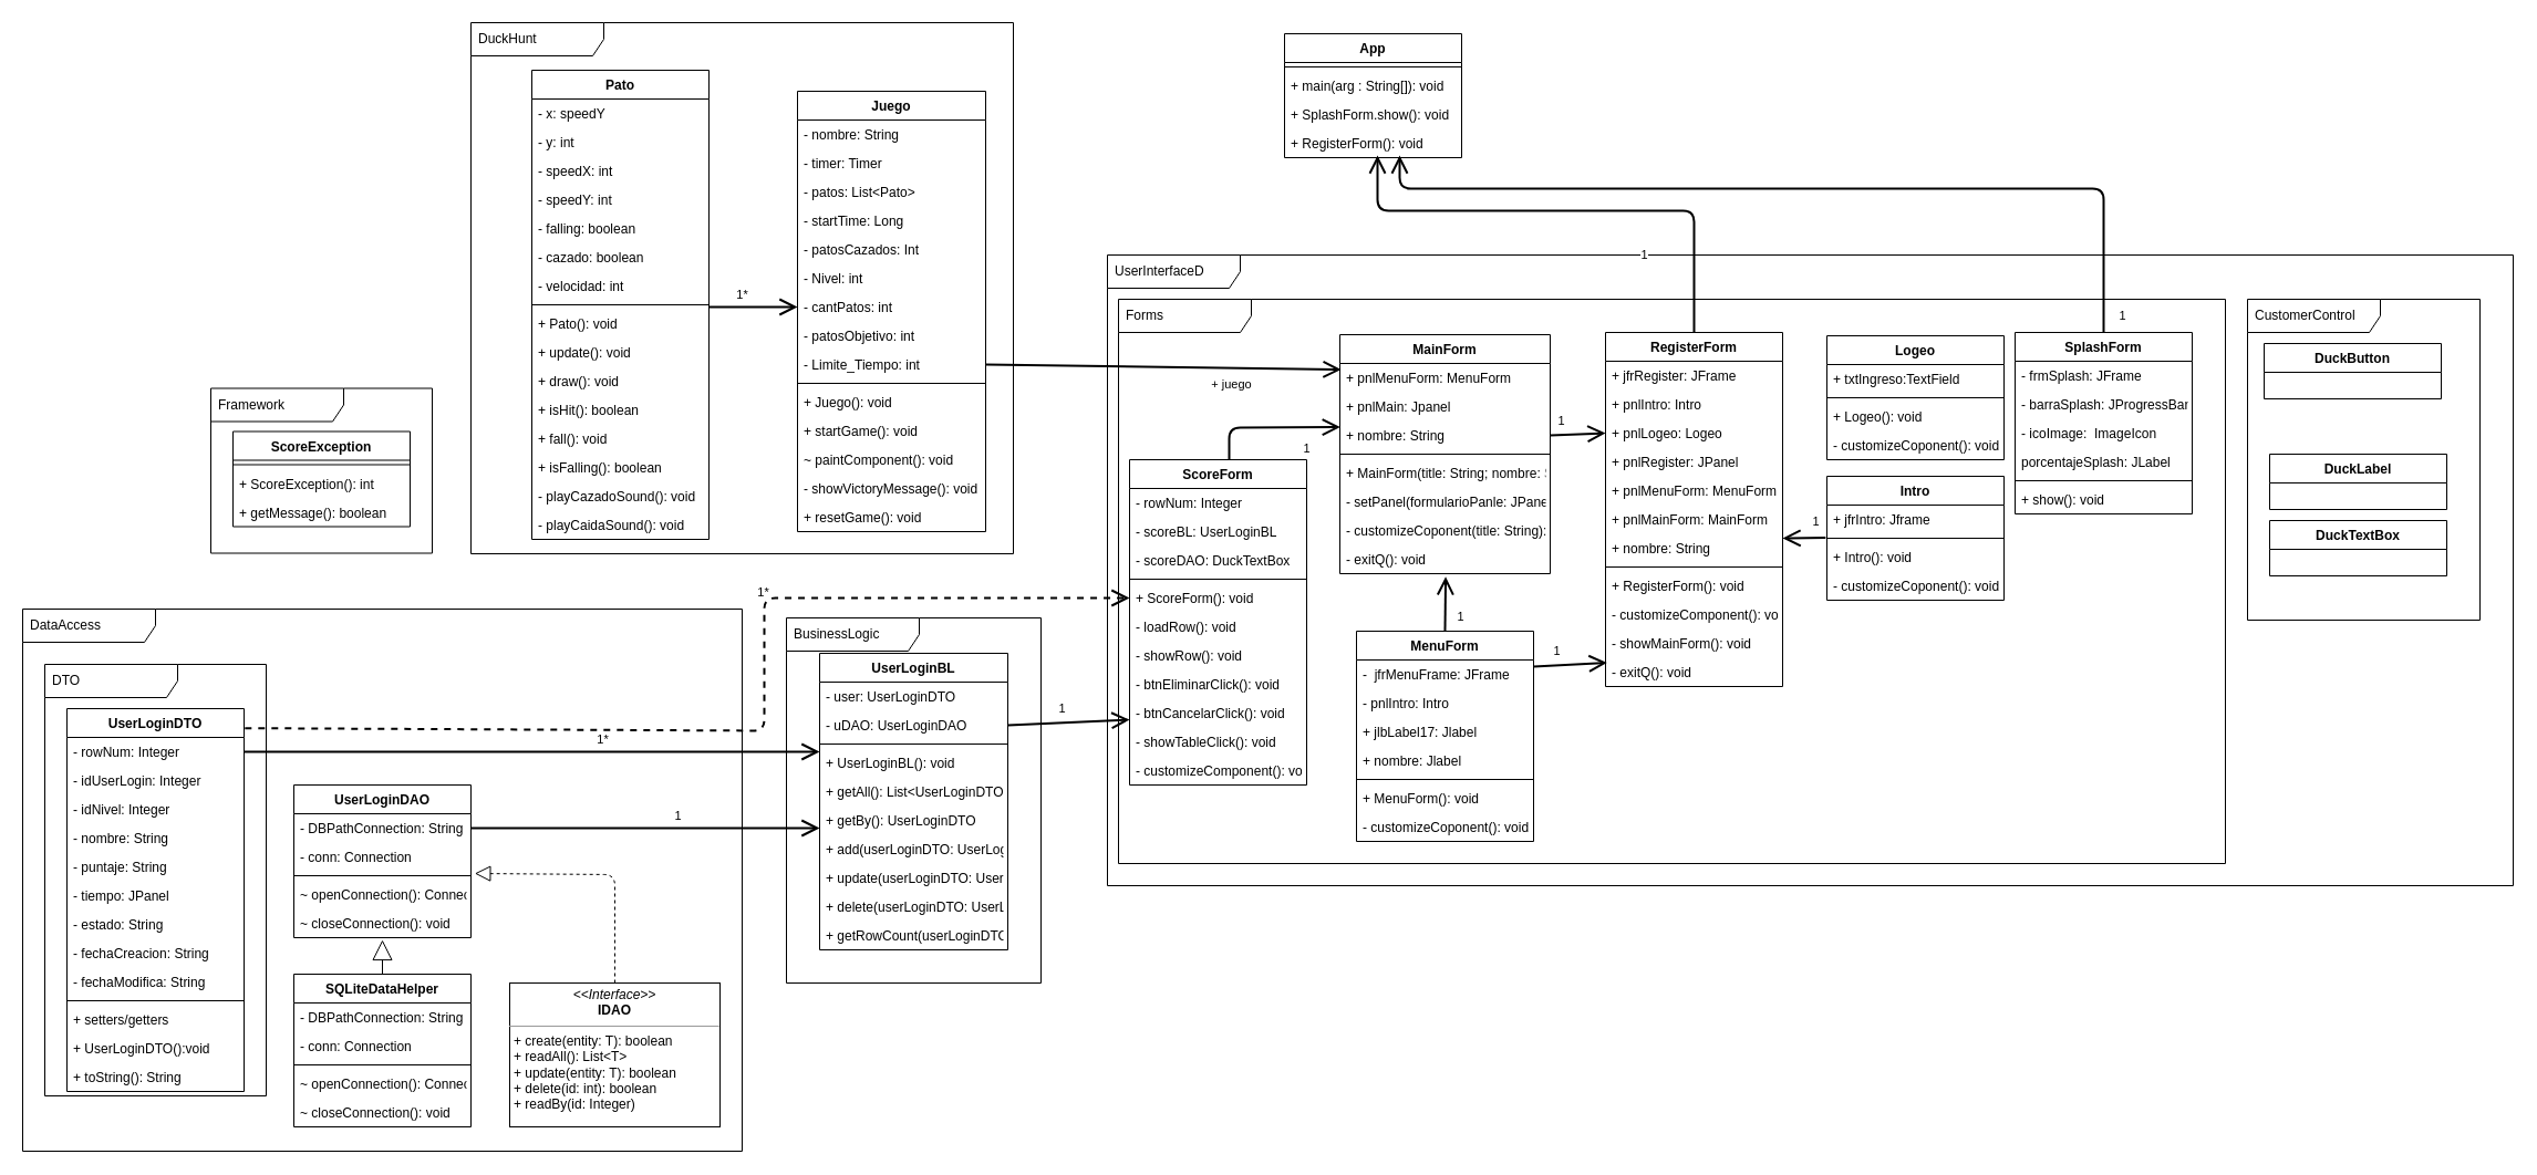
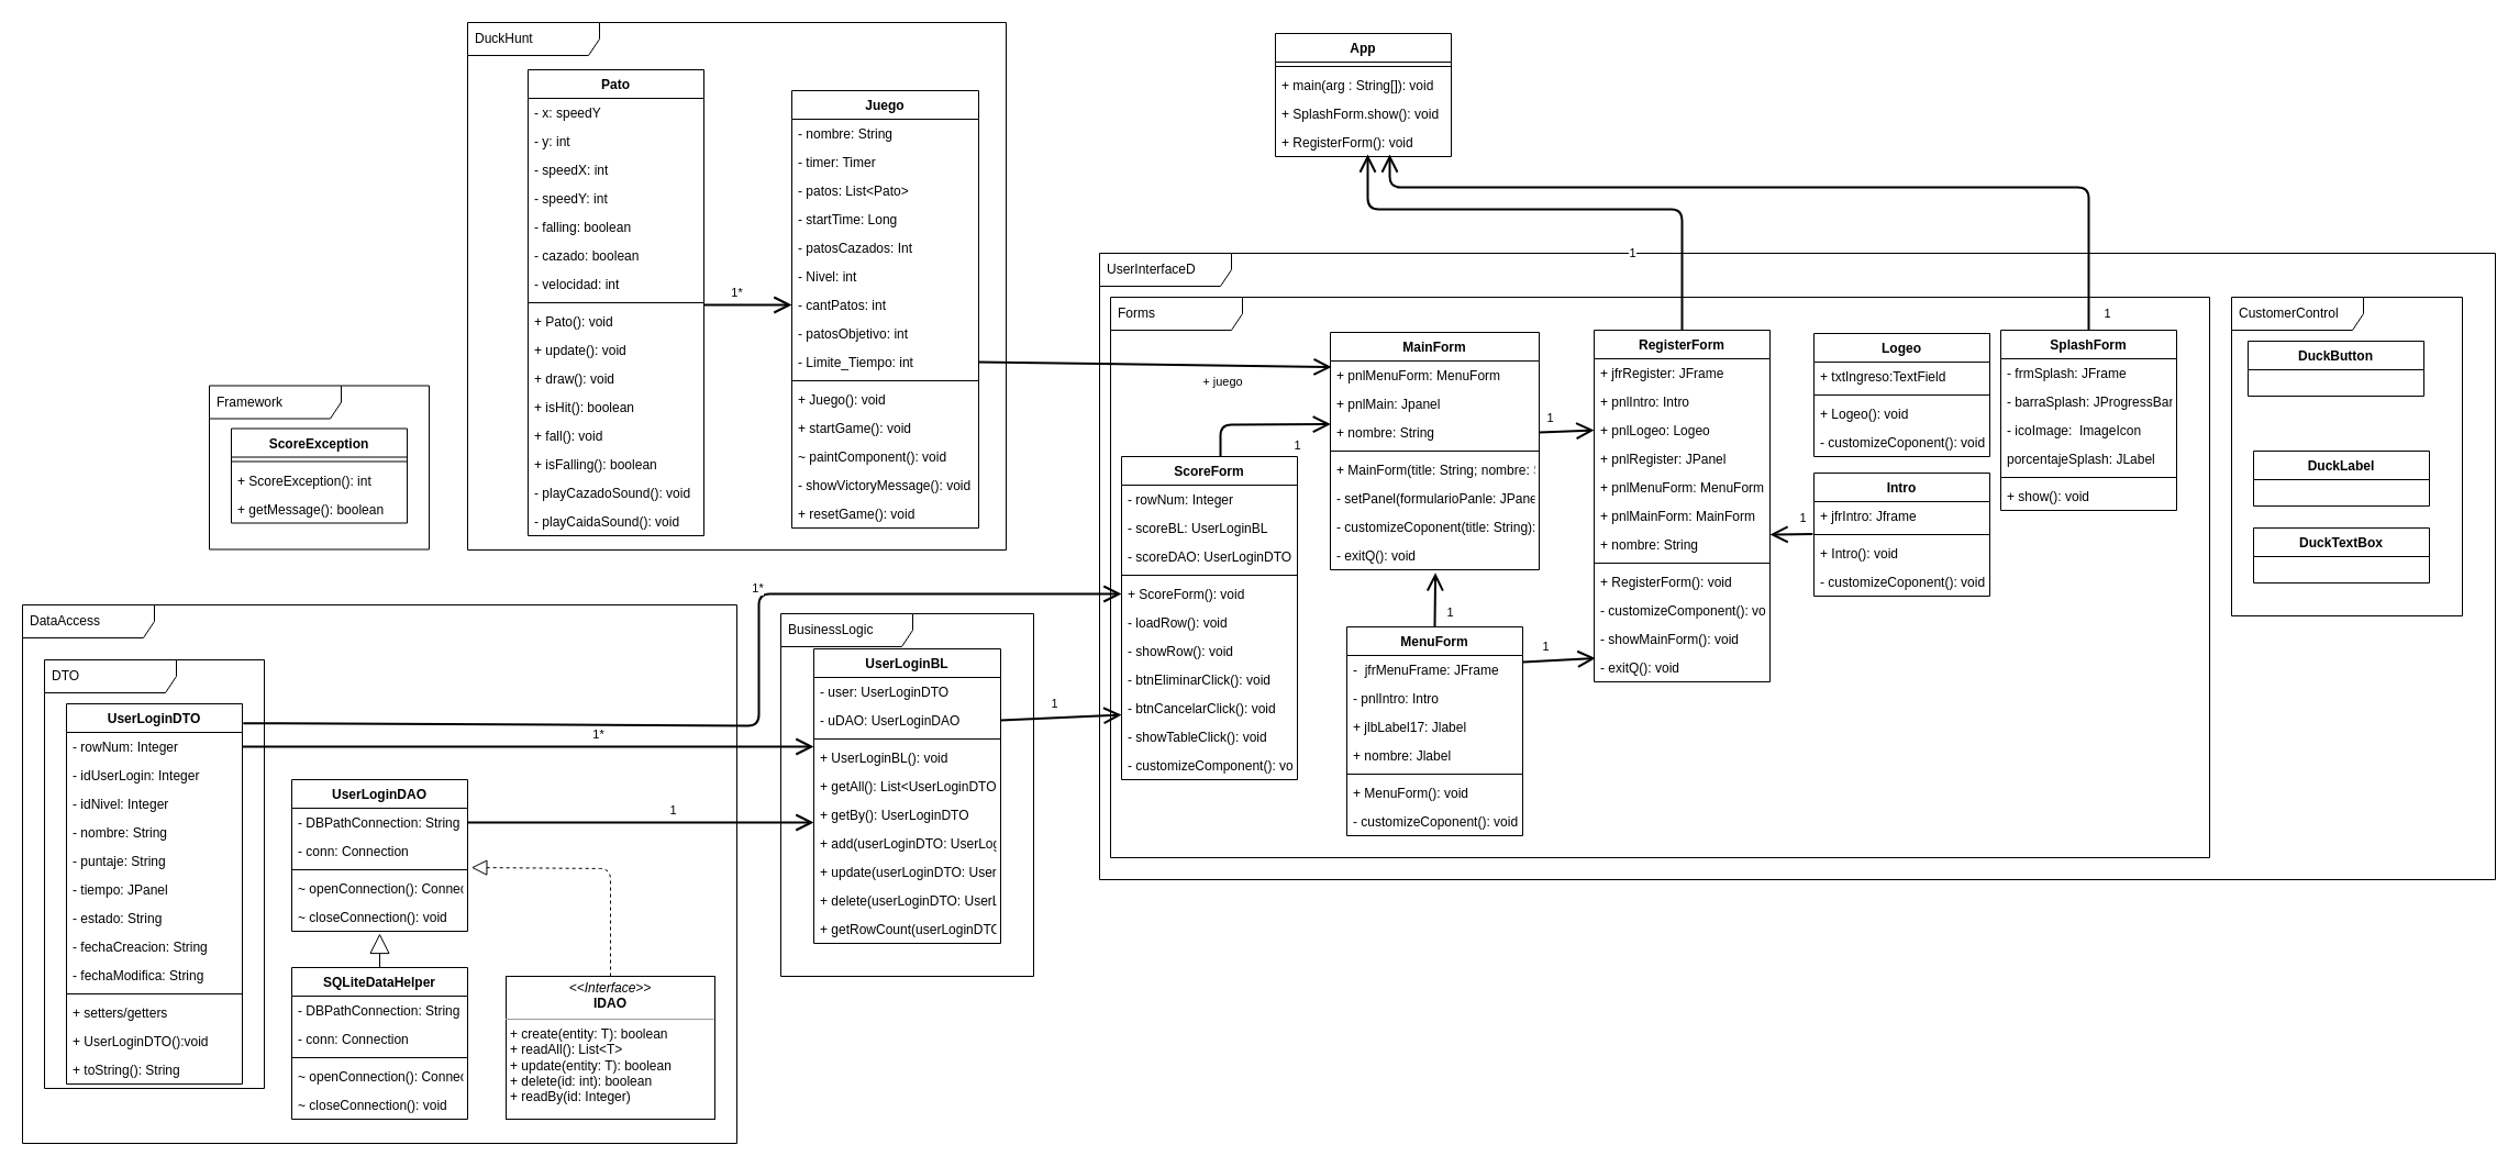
- <mxCell id="121" value="DuckTextBox" style="swimlane;fontStyle=1;align=center;verticalAlign=top;childLayout=stackLayout;horizontal=1;startSize=26;horizontalStack=0;resizeParent=1;resizeParentMax=0;resizeLast=0;collapsible=1;marginBottom=0;" vertex="1" parent="1"><mxGeometry x="2050" y="470" width="160" height="50" as="geometry" /></mxCell>
+ <mxCell id="121" value="DuckTextBox" style="swimlane;fontStyle=1;align=center;verticalAlign=top;childLayout=stackLayout;horizontal=1;startSize=26;horizontalStack=0;resizeParent=1;resizeParentMax=0;resizeLast=0;collapsible=1;marginBottom=0;" vertex="1" parent="1"><mxGeometry x="2050" y="480" width="160" height="50" as="geometry" /></mxCell>
- <mxCell id="100" value="- scoreDAO: DuckTextBox" style="text;strokeColor=none;fillColor=none;align=left;verticalAlign=top;spacingLeft=4;spacingRight=4;overflow=hidden;rotatable=0;points=[[0,0.5],[1,0.5]];portConstraint=eastwest;" vertex="1" parent="97"><mxGeometry y="78" width="160" height="26" as="geometry" /></mxCell>
+ <mxCell id="100" value="- scoreDAO: UserLoginDTO" style="text;strokeColor=none;fillColor=none;align=left;verticalAlign=top;spacingLeft=4;spacingRight=4;overflow=hidden;rotatable=0;points=[[0,0.5],[1,0.5]];portConstraint=eastwest;" vertex="1" parent="97"><mxGeometry y="78" width="160" height="26" as="geometry" /></mxCell>
- <mxCell id="170" value="" style="endArrow=open;endFill=1;endSize=12;html=1;strokeWidth=2;entryX=0;entryY=0.5;entryDx=0;entryDy=0;exitX=1.005;exitY=0.051;exitDx=0;exitDy=0;exitPerimeter=0;dashed=1;" edge="1" parent="1" source="135" target="102"><mxGeometry width="160" relative="1" as="geometry"><mxPoint x="230" y="660" as="sourcePoint" /><mxPoint x="750" y="689" as="targetPoint" /><Array as="points"><mxPoint x="690" y="660" /><mxPoint x="690" y="540" /></Array></mxGeometry></mxCell>
+ <mxCell id="170" value="" style="endArrow=open;endFill=1;endSize=12;html=1;strokeWidth=2;entryX=0;entryY=0.5;entryDx=0;entryDy=0;exitX=1.005;exitY=0.051;exitDx=0;exitDy=0;exitPerimeter=0;" edge="1" parent="1" source="135" target="102"><mxGeometry width="160" relative="1" as="geometry"><mxPoint x="230" y="660" as="sourcePoint" /><mxPoint x="750" y="689" as="targetPoint" /><Array as="points"><mxPoint x="690" y="660" /><mxPoint x="690" y="540" /></Array></mxGeometry></mxCell>
